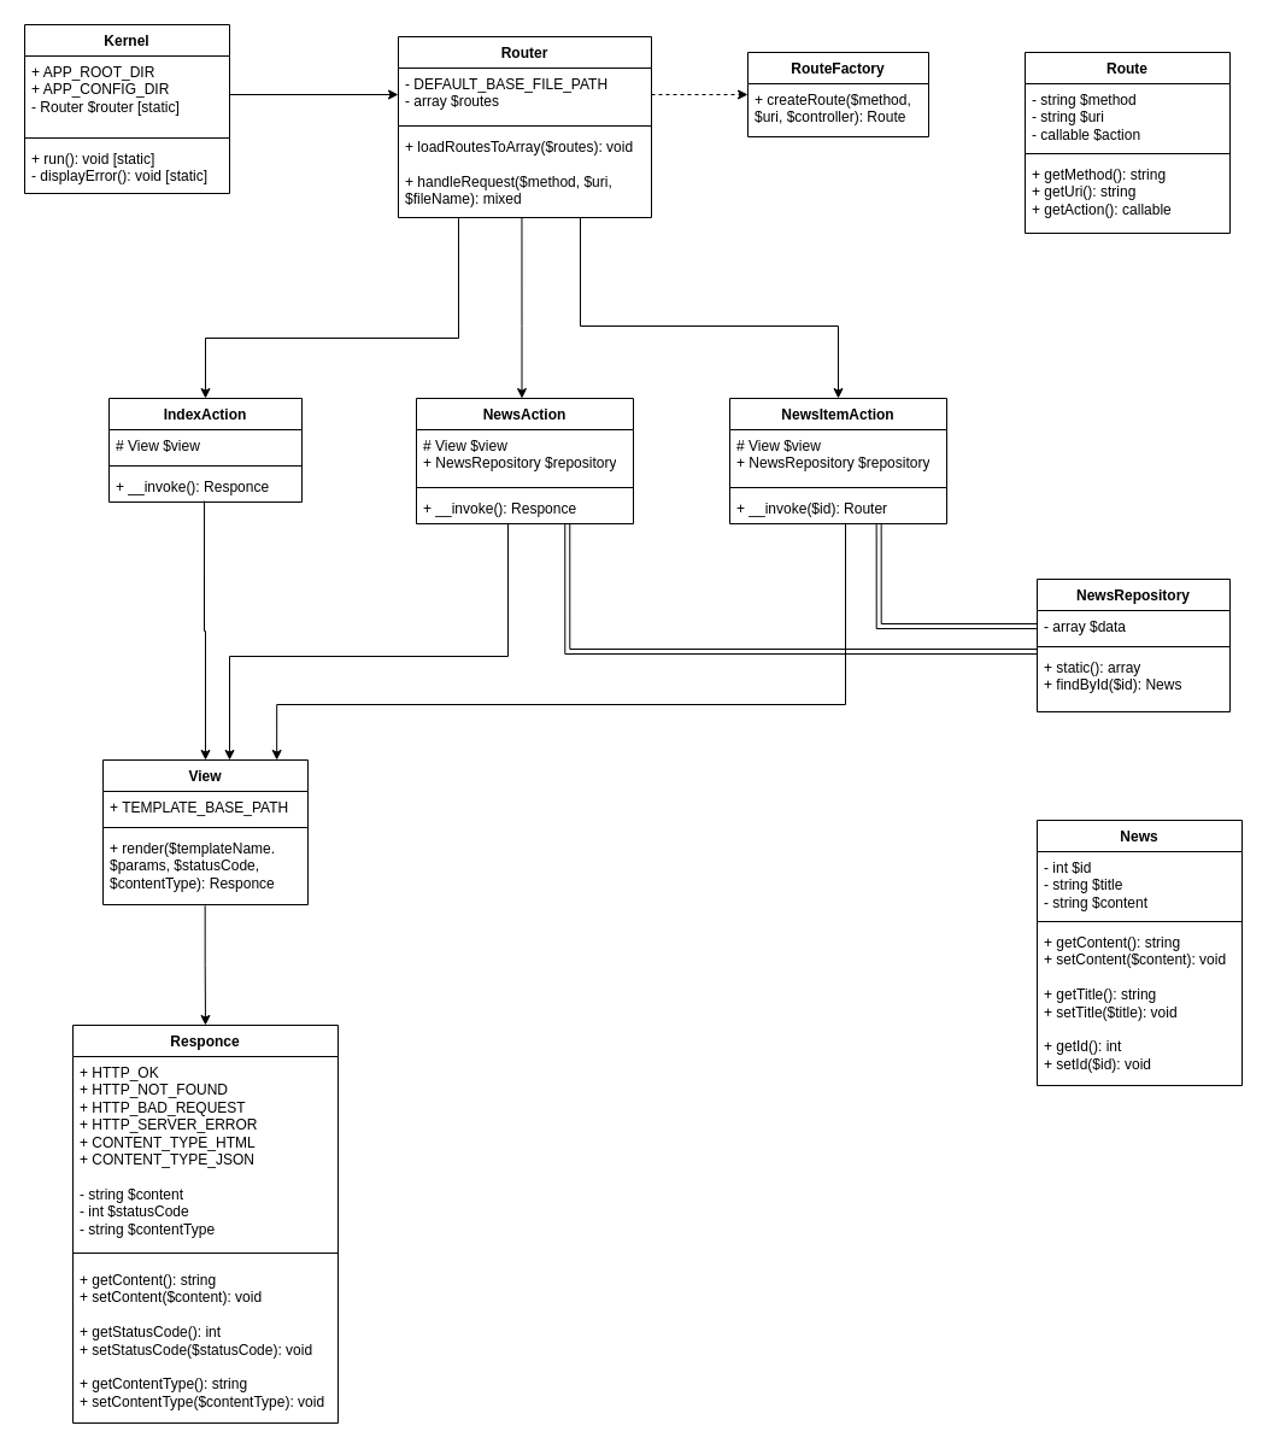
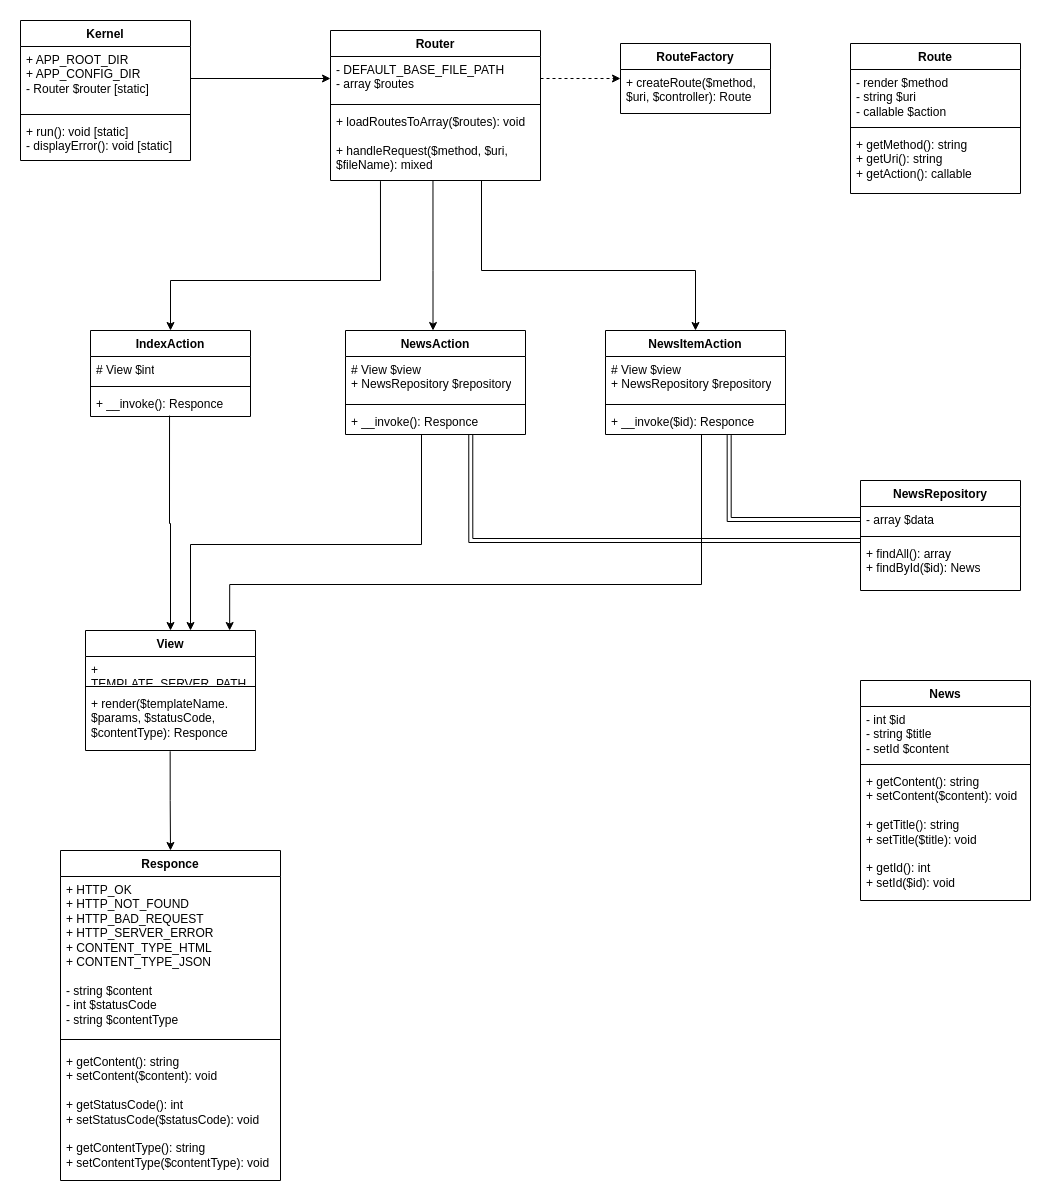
- <mxCell id="11" value="- string $method&lt;div&gt;- string $uri&lt;/div&gt;&lt;div&gt;- callable $action&lt;/div&gt;" style="text;strokeColor=none;fillColor=none;align=left;verticalAlign=top;spacingLeft=4;spacingRight=4;overflow=hidden;rotatable=0;points=[[0,0.5],[1,0.5]];portConstraint=eastwest;whiteSpace=wrap;html=1;" vertex="1" parent="10"><mxGeometry y="26" width="170" height="54" as="geometry" /></mxCell>
+ <mxCell id="11" value="- render $method&lt;div&gt;- string $uri&lt;/div&gt;&lt;div&gt;- callable $action&lt;/div&gt;" style="text;strokeColor=none;fillColor=none;align=left;verticalAlign=top;spacingLeft=4;spacingRight=4;overflow=hidden;rotatable=0;points=[[0,0.5],[1,0.5]];portConstraint=eastwest;whiteSpace=wrap;html=1;" vertex="1" parent="10"><mxGeometry y="26" width="170" height="54" as="geometry" /></mxCell>
- <mxCell id="23" value="# View $view" style="text;strokeColor=none;fillColor=none;align=left;verticalAlign=top;spacingLeft=4;spacingRight=4;overflow=hidden;rotatable=0;points=[[0,0.5],[1,0.5]];portConstraint=eastwest;whiteSpace=wrap;html=1;" vertex="1" parent="22"><mxGeometry y="26" width="160" height="26" as="geometry" /></mxCell>
+ <mxCell id="23" value="# View $int" style="text;strokeColor=none;fillColor=none;align=left;verticalAlign=top;spacingLeft=4;spacingRight=4;overflow=hidden;rotatable=0;points=[[0,0.5],[1,0.5]];portConstraint=eastwest;whiteSpace=wrap;html=1;" vertex="1" parent="22"><mxGeometry y="26" width="160" height="26" as="geometry" /></mxCell>
- <mxCell id="34" value="+ __invoke($id): Router" style="text;strokeColor=none;fillColor=none;align=left;verticalAlign=top;spacingLeft=4;spacingRight=4;overflow=hidden;rotatable=0;points=[[0,0.5],[1,0.5]];portConstraint=eastwest;whiteSpace=wrap;html=1;" vertex="1" parent="31"><mxGeometry y="78" width="180" height="26" as="geometry" /></mxCell>
+ <mxCell id="34" value="+ __invoke($id): Responce" style="text;strokeColor=none;fillColor=none;align=left;verticalAlign=top;spacingLeft=4;spacingRight=4;overflow=hidden;rotatable=0;points=[[0,0.5],[1,0.5]];portConstraint=eastwest;whiteSpace=wrap;html=1;" vertex="1" parent="31"><mxGeometry y="78" width="180" height="26" as="geometry" /></mxCell>
- <mxCell id="46" value="+ static(): array&lt;div&gt;+ findById($id): News&lt;/div&gt;" style="text;strokeColor=none;fillColor=none;align=left;verticalAlign=top;spacingLeft=4;spacingRight=4;overflow=hidden;rotatable=0;points=[[0,0.5],[1,0.5]];portConstraint=eastwest;whiteSpace=wrap;html=1;" vertex="1" parent="43"><mxGeometry y="60" width="160" height="50" as="geometry" /></mxCell>
+ <mxCell id="46" value="+ findAll(): array&lt;div&gt;+ findById($id): News&lt;/div&gt;" style="text;strokeColor=none;fillColor=none;align=left;verticalAlign=top;spacingLeft=4;spacingRight=4;overflow=hidden;rotatable=0;points=[[0,0.5],[1,0.5]];portConstraint=eastwest;whiteSpace=wrap;html=1;" vertex="1" parent="43"><mxGeometry y="60" width="160" height="50" as="geometry" /></mxCell>
- <mxCell id="19" value="+ TEMPLATE_BASE_PATH" style="text;strokeColor=none;fillColor=none;align=left;verticalAlign=top;spacingLeft=4;spacingRight=4;overflow=hidden;rotatable=0;points=[[0,0.5],[1,0.5]];portConstraint=eastwest;whiteSpace=wrap;html=1;" vertex="1" parent="18"><mxGeometry y="26" width="170" height="26" as="geometry" /></mxCell>
+ <mxCell id="19" value="+ TEMPLATE_SERVER_PATH" style="text;strokeColor=none;fillColor=none;align=left;verticalAlign=top;spacingLeft=4;spacingRight=4;overflow=hidden;rotatable=0;points=[[0,0.5],[1,0.5]];portConstraint=eastwest;whiteSpace=wrap;html=1;" vertex="1" parent="18"><mxGeometry y="26" width="170" height="26" as="geometry" /></mxCell>
- <mxCell id="40" value="- int $id&lt;div&gt;- string $title&lt;/div&gt;&lt;div&gt;- string $content&lt;/div&gt;" style="text;strokeColor=none;fillColor=none;align=left;verticalAlign=top;spacingLeft=4;spacingRight=4;overflow=hidden;rotatable=0;points=[[0,0.5],[1,0.5]];portConstraint=eastwest;whiteSpace=wrap;html=1;" vertex="1" parent="39"><mxGeometry y="26" width="170" height="54" as="geometry" /></mxCell>
+ <mxCell id="40" value="- int $id&lt;div&gt;- string $title&lt;/div&gt;&lt;div&gt;- setId $content&lt;/div&gt;" style="text;strokeColor=none;fillColor=none;align=left;verticalAlign=top;spacingLeft=4;spacingRight=4;overflow=hidden;rotatable=0;points=[[0,0.5],[1,0.5]];portConstraint=eastwest;whiteSpace=wrap;html=1;" vertex="1" parent="39"><mxGeometry y="26" width="170" height="54" as="geometry" /></mxCell>
